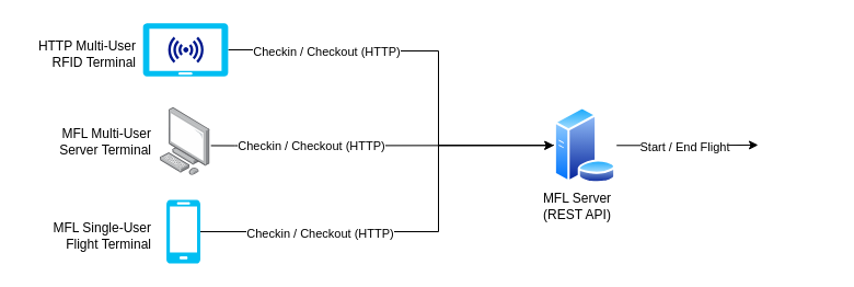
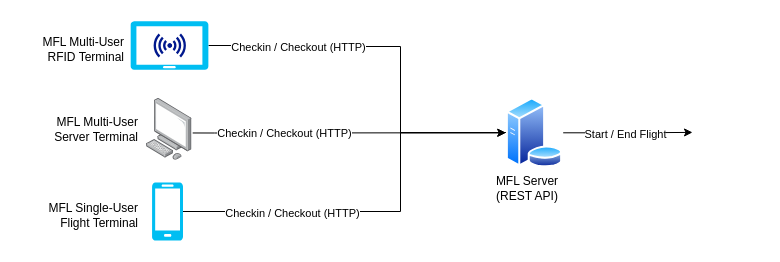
- <mxCell id="7" value="&lt;div&gt;HTTP Multi-User&lt;/div&gt;&lt;div&gt;RFID Terminal&lt;br&gt;&lt;/div&gt;" style="text;html=1;align=right;verticalAlign=middle;whiteSpace=wrap;rounded=0;" vertex="1" parent="1"><mxGeometry x="30" y="24" width="96.25" height="49" as="geometry" /></mxCell>
+ <mxCell id="7" value="&lt;div&gt;MFL Multi-User&lt;/div&gt;&lt;div&gt;RFID Terminal&lt;br&gt;&lt;/div&gt;" style="text;html=1;align=right;verticalAlign=middle;whiteSpace=wrap;rounded=0;" vertex="1" parent="1"><mxGeometry x="30" y="24" width="96.25" height="49" as="geometry" /></mxCell>
